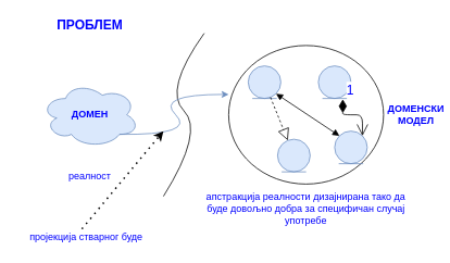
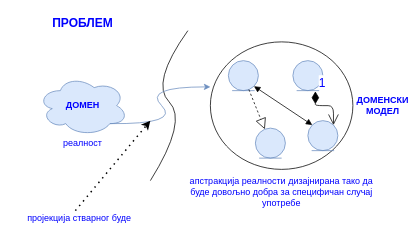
- <mxCell id="5" value="реалност" style="text;html=1;align=center;verticalAlign=middle;whiteSpace=wrap;rounded=0;fontColor=#0000FF;" parent="1" vertex="1"><mxGeometry x="90" y="205" width="40" height="20" as="geometry" /></mxCell>
+ <mxCell id="5" value="реалност" style="text;html=1;align=center;verticalAlign=middle;whiteSpace=wrap;rounded=0;fontColor=#0000FF;" parent="1" vertex="1"><mxGeometry x="90" y="180" width="40" height="20" as="geometry" /></mxCell>
